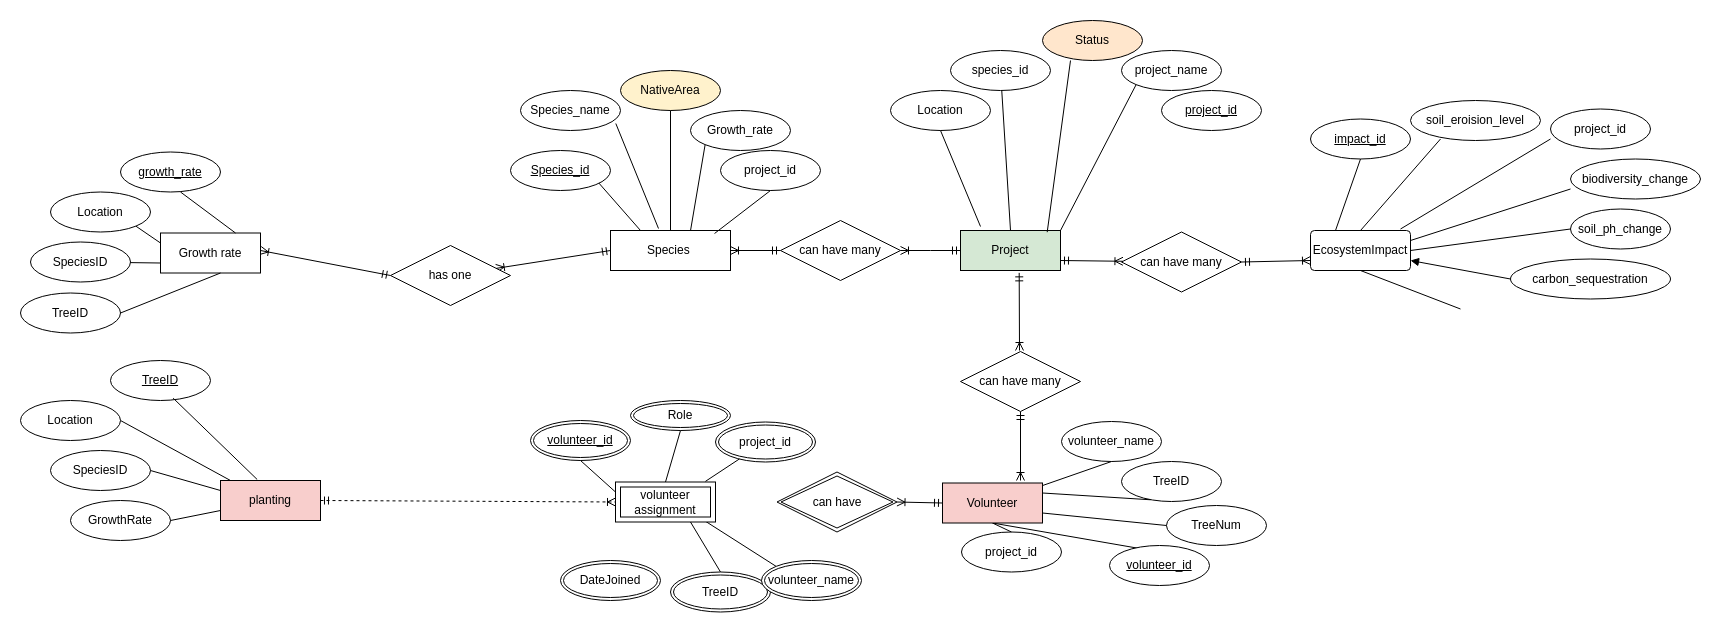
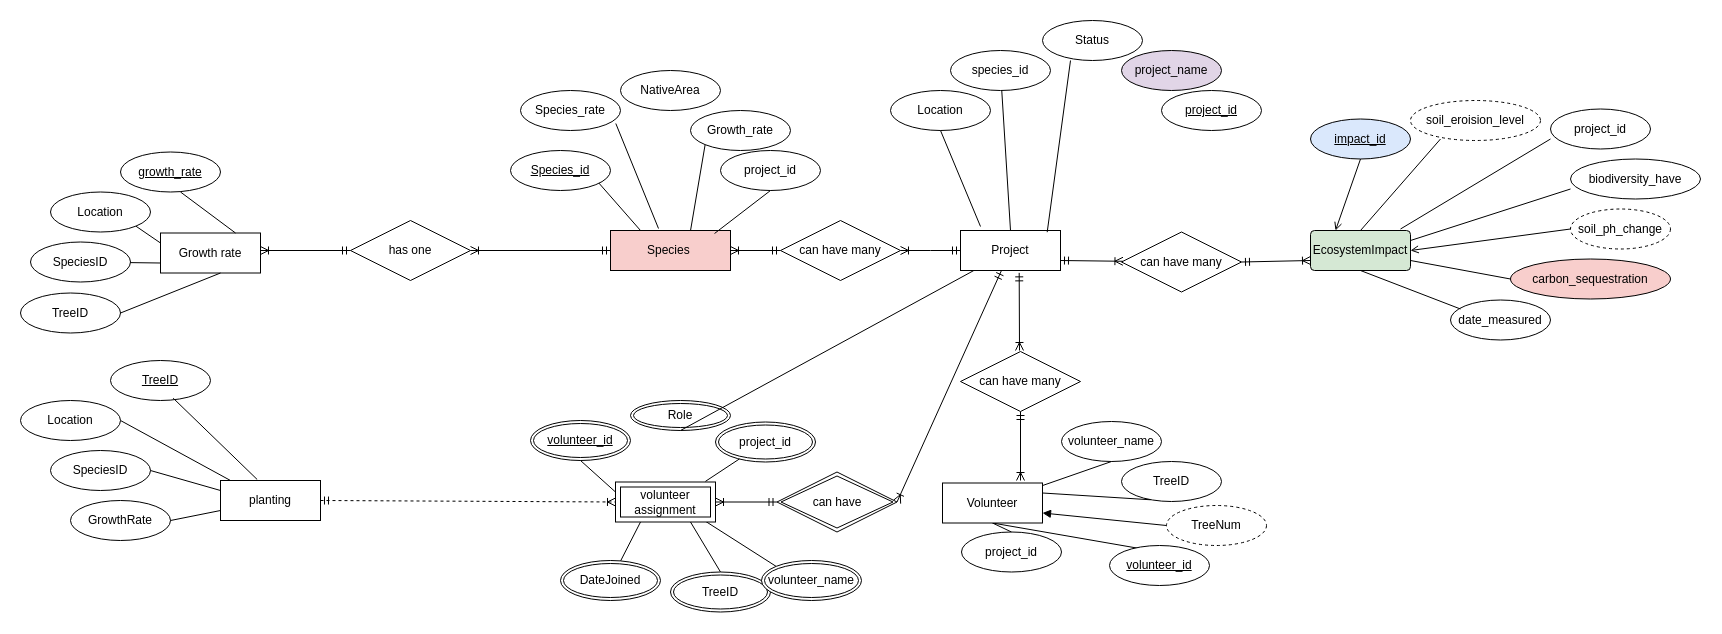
- <mxCell id="35" value="Status" style="ellipse;whiteSpace=wrap;html=1;align=center;container=0;fillColor=#ffe6cc;" vertex="1" parent="1"><mxGeometry x="1042" y="20" width="100" height="40" as="geometry" /></mxCell>
+ <mxCell id="35" value="Status" style="ellipse;whiteSpace=wrap;html=1;align=center;container=0;" vertex="1" parent="1"><mxGeometry x="1042" y="20" width="100" height="40" as="geometry" /></mxCell>
- <mxCell id="33" value="project_name" style="ellipse;whiteSpace=wrap;html=1;align=center;container=0;" vertex="1" parent="1"><mxGeometry x="1121" y="50" width="100" height="40" as="geometry" /></mxCell>
+ <mxCell id="33" value="project_name" style="ellipse;whiteSpace=wrap;html=1;align=center;container=0;fillColor=#e1d5e7;" vertex="1" parent="1"><mxGeometry x="1121" y="50" width="100" height="40" as="geometry" /></mxCell>
- <mxCell id="23" value="NativeArea" style="ellipse;whiteSpace=wrap;html=1;align=center;container=0;fillColor=#fff2cc;" vertex="1" parent="1"><mxGeometry x="620" y="70" width="100" height="40" as="geometry" /></mxCell>
+ <mxCell id="23" value="NativeArea" style="ellipse;whiteSpace=wrap;html=1;align=center;container=0;" vertex="1" parent="1"><mxGeometry x="620" y="70" width="100" height="40" as="geometry" /></mxCell>
- <mxCell id="22" value="Species_name" style="ellipse;whiteSpace=wrap;html=1;align=center;container=0;" vertex="1" parent="1"><mxGeometry x="520" y="90" width="100" height="40" as="geometry" /></mxCell>
+ <mxCell id="22" value="Species_rate" style="ellipse;whiteSpace=wrap;html=1;align=center;container=0;" vertex="1" parent="1"><mxGeometry x="520" y="90" width="100" height="40" as="geometry" /></mxCell>
- <mxCell id="88" value="soil_eroision_level" style="ellipse;whiteSpace=wrap;html=1;align=center;container=0;" vertex="1" parent="78"><mxGeometry x="100" width="130" height="40" as="geometry" /></mxCell>
+ <mxCell id="88" value="soil_eroision_level" style="ellipse;whiteSpace=wrap;html=1;align=center;container=0;dashed=1;" vertex="1" parent="78"><mxGeometry x="100" width="130" height="40" as="geometry" /></mxCell>
- <mxCell id="86" value="impact_id" style="ellipse;whiteSpace=wrap;html=1;align=center;fontStyle=4;container=0;" vertex="1" parent="78"><mxGeometry y="18.5" width="100" height="40" as="geometry" /></mxCell>
+ <mxCell id="86" value="impact_id" style="ellipse;whiteSpace=wrap;html=1;align=center;fontStyle=4;container=0;fillColor=#dae8fc;" vertex="1" parent="78"><mxGeometry y="18.5" width="100" height="40" as="geometry" /></mxCell>
- <mxCell id="37" value="" style="endArrow=none;html=1;rounded=0;exitX=0;exitY=1;exitDx=0;exitDy=0;entryX=1;entryY=0.25;entryDx=0;entryDy=0;" edge="1" parent="1" source="33" target="31"><mxGeometry relative="1" as="geometry"><mxPoint x="1180" y="160" as="sourcePoint" /><mxPoint x="1150" y="310" as="targetPoint" /><Array as="points"><mxPoint x="1060" y="230" /></Array></mxGeometry></mxCell>
- <mxCell id="26" value="" style="endArrow=none;html=1;rounded=0;entryX=0.5;entryY=1;entryDx=0;entryDy=0;exitX=0.5;exitY=0;exitDx=0;exitDy=0;" edge="1" parent="1" source="20" target="23"><mxGeometry relative="1" as="geometry"><mxPoint x="580" y="190" as="sourcePoint" /><mxPoint x="740" y="190" as="targetPoint" /></mxGeometry></mxCell>
- <mxCell id="90" value="biodiversity_change" style="ellipse;whiteSpace=wrap;html=1;align=center;container=0;" vertex="1" parent="78"><mxGeometry x="260" y="58.5" width="130" height="40" as="geometry" /></mxCell>
+ <mxCell id="90" value="biodiversity_have" style="ellipse;whiteSpace=wrap;html=1;align=center;container=0;" vertex="1" parent="78"><mxGeometry x="260" y="58.5" width="130" height="40" as="geometry" /></mxCell>
- <mxCell id="85" value="" style="endArrow=none;html=1;rounded=0;exitX=0.5;exitY=1;exitDx=0;exitDy=0;entryX=0.25;entryY=0;entryDx=0;entryDy=0;" edge="1" parent="78" source="86" target="80"><mxGeometry relative="1" as="geometry"><mxPoint x="226" y="68.5" as="sourcePoint" /><mxPoint x="110" y="184.5" as="targetPoint" /></mxGeometry></mxCell>
+ <mxCell id="85" value="" style="endArrow=open;html=1;rounded=0;exitX=0.5;exitY=1;exitDx=0;exitDy=0;entryX=0.25;entryY=0;entryDx=0;entryDy=0;" edge="1" parent="78" source="86" target="80"><mxGeometry relative="1" as="geometry"><mxPoint x="226" y="68.5" as="sourcePoint" /><mxPoint x="110" y="184.5" as="targetPoint" /></mxGeometry></mxCell>
- <mxCell id="89" value="soil_ph_change" style="ellipse;whiteSpace=wrap;html=1;align=center;container=0;" vertex="1" parent="78"><mxGeometry x="260" y="108.5" width="100" height="40" as="geometry" /></mxCell>
+ <mxCell id="89" value="soil_ph_change" style="ellipse;whiteSpace=wrap;html=1;align=center;container=0;dashed=1;" vertex="1" parent="78"><mxGeometry x="260" y="108.5" width="100" height="40" as="geometry" /></mxCell>
- <mxCell id="82" value="" style="endArrow=none;html=1;rounded=0;entryX=1;entryY=0.5;entryDx=0;entryDy=0;exitX=0;exitY=0.5;exitDx=0;exitDy=0;" edge="1" parent="78" source="89" target="80"><mxGeometry relative="1" as="geometry"><mxPoint x="240" y="143.5" as="sourcePoint" /><mxPoint x="290" y="259.5" as="targetPoint" /></mxGeometry></mxCell>
+ <mxCell id="82" value="" style="endArrow=open;html=1;rounded=0;entryX=1;entryY=0.5;entryDx=0;entryDy=0;exitX=0;exitY=0.5;exitDx=0;exitDy=0;" edge="1" parent="78" source="89" target="80"><mxGeometry relative="1" as="geometry"><mxPoint x="240" y="143.5" as="sourcePoint" /><mxPoint x="290" y="259.5" as="targetPoint" /></mxGeometry></mxCell>
- <mxCell id="20" value="Species&amp;nbsp;" style="whiteSpace=wrap;html=1;container=0;" vertex="1" parent="1"><mxGeometry x="610" y="230" width="120" height="40" as="geometry" /></mxCell>
+ <mxCell id="20" value="Species&amp;nbsp;" style="whiteSpace=wrap;html=1;container=0;fillColor=#f8cecc;" vertex="1" parent="1"><mxGeometry x="610" y="230" width="120" height="40" as="geometry" /></mxCell>
- <mxCell id="31" value="Project" style="whiteSpace=wrap;html=1;align=center;container=0;fillColor=#d5e8d4;" vertex="1" parent="1"><mxGeometry x="960" y="230" width="100" height="40" as="geometry" /></mxCell>
+ <mxCell id="31" value="Project" style="whiteSpace=wrap;html=1;align=center;container=0;" vertex="1" parent="1"><mxGeometry x="960" y="230" width="100" height="40" as="geometry" /></mxCell>
- <mxCell id="80" value="EcosystemImpact" style="rounded=1;arcSize=10;whiteSpace=wrap;html=1;align=center;" vertex="1" parent="78"><mxGeometry y="130" width="100" height="40" as="geometry" /></mxCell>
+ <mxCell id="80" value="EcosystemImpact" style="rounded=1;arcSize=10;whiteSpace=wrap;html=1;align=center;fillColor=#d5e8d4;" vertex="1" parent="78"><mxGeometry y="130" width="100" height="40" as="geometry" /></mxCell>
- <mxCell id="81" value="" style="endArrow=block;html=1;rounded=0;entryX=1;entryY=0.75;entryDx=0;entryDy=0;exitX=0;exitY=0.5;exitDx=0;exitDy=0;" edge="1" parent="78" source="87" target="80"><mxGeometry relative="1" as="geometry"><mxPoint x="200" y="168.5" as="sourcePoint" /><mxPoint x="134" y="270" as="targetPoint" /></mxGeometry></mxCell>
+ <mxCell id="81" value="" style="endArrow=none;html=1;rounded=0;entryX=1;entryY=0.75;entryDx=0;entryDy=0;exitX=0;exitY=0.5;exitDx=0;exitDy=0;" edge="1" parent="78" source="87" target="80"><mxGeometry relative="1" as="geometry"><mxPoint x="200" y="168.5" as="sourcePoint" /><mxPoint x="134" y="270" as="targetPoint" /></mxGeometry></mxCell>
- <mxCell id="19" value="has one" style="shape=rhombus;perimeter=rhombusPerimeter;whiteSpace=wrap;html=1;align=center;container=0;" vertex="1" parent="1"><mxGeometry x="390" y="245" width="120" height="60" as="geometry" /></mxCell>
+ <mxCell id="19" value="has one" style="shape=rhombus;perimeter=rhombusPerimeter;whiteSpace=wrap;html=1;align=center;container=0;" vertex="1" parent="1"><mxGeometry x="350" y="220" width="120" height="60" as="geometry" /></mxCell>
- <mxCell id="87" value="carbon_sequestration" style="ellipse;whiteSpace=wrap;html=1;align=center;container=0;" vertex="1" parent="78"><mxGeometry x="200" y="158.5" width="160" height="40" as="geometry" /></mxCell>
+ <mxCell id="87" value="carbon_sequestration" style="ellipse;whiteSpace=wrap;html=1;align=center;container=0;fillColor=#f8cecc;" vertex="1" parent="78"><mxGeometry x="200" y="158.5" width="160" height="40" as="geometry" /></mxCell>
+ <mxCell id="92" value="date_measured" style="ellipse;whiteSpace=wrap;html=1;align=center;container=0;" vertex="1" parent="78"><mxGeometry x="140" y="199.5" width="100" height="40" as="geometry" /></mxCell>
- <mxCell id="55" value="" style="endArrow=none;html=1;rounded=0;exitX=0.5;exitY=1;exitDx=0;exitDy=0;entryX=0.5;entryY=0;entryDx=0;entryDy=0;" edge="1" parent="1" source="54" target="53"><mxGeometry relative="1" as="geometry"><mxPoint x="561" y="426.5" as="sourcePoint" /><mxPoint x="631" y="476.5" as="targetPoint" /></mxGeometry></mxCell>
+ <mxCell id="55" value="" style="endArrow=none;html=1;rounded=0;exitX=0.5;exitY=1;exitDx=0;exitDy=0;" edge="1" parent="1" source="54" target="31"><mxGeometry relative="1" as="geometry"><mxPoint x="561" y="426.5" as="sourcePoint" /><mxPoint x="631" y="476.5" as="targetPoint" /></mxGeometry></mxCell>
- <mxCell id="60" value="planting" style="whiteSpace=wrap;html=1;align=center;container=0;fillColor=#f8cecc;" vertex="1" parent="1"><mxGeometry x="220" y="480" width="100" height="40" as="geometry" /></mxCell>
+ <mxCell id="60" value="planting" style="whiteSpace=wrap;html=1;align=center;container=0;" vertex="1" parent="1"><mxGeometry x="220" y="480" width="100" height="40" as="geometry" /></mxCell>
+ <mxCell id="42" value="" style="fontSize=12;html=1;endArrow=ERmandOne;startArrow=ERoneToMany;rounded=0;exitX=1;exitY=0.5;exitDx=0;exitDy=0;entryX=0;entryY=0.5;entryDx=0;entryDy=0;endFill=0;startFill=0;" edge="1" parent="1" source="53" target="43"><mxGeometry width="100" height="100" relative="1" as="geometry"><mxPoint x="854.5" y="802.5" as="sourcePoint" /><mxPoint x="1081.5" y="803.5" as="targetPoint" /></mxGeometry></mxCell>
- <mxCell id="41" value="" style="fontSize=12;html=1;endArrow=ERmandOne;startArrow=ERoneToMany;rounded=0;exitX=1;exitY=0.5;exitDx=0;exitDy=0;entryX=0;entryY=0.5;entryDx=0;entryDy=0;endFill=0;startFill=0;" edge="1" parent="1" source="43" target="59"><mxGeometry width="100" height="100" relative="1" as="geometry"><mxPoint x="886" y="502.5" as="sourcePoint" /><mxPoint x="961" y="501.5" as="targetPoint" /></mxGeometry></mxCell>
+ <mxCell id="41" value="" style="fontSize=12;html=1;endArrow=ERmandOne;startArrow=ERoneToMany;rounded=0;exitX=1;exitY=0.5;exitDx=0;exitDy=0;endFill=0;startFill=0;" edge="1" parent="1" source="43" target="31"><mxGeometry width="100" height="100" relative="1" as="geometry"><mxPoint x="886" y="502.5" as="sourcePoint" /><mxPoint x="961" y="501.5" as="targetPoint" /></mxGeometry></mxCell>
- <mxCell id="59" value="Volunteer" style="whiteSpace=wrap;html=1;align=center;container=0;fillColor=#f8cecc;" vertex="1" parent="1"><mxGeometry x="942" y="482.5" width="100" height="40" as="geometry" /></mxCell>
+ <mxCell id="59" value="Volunteer" style="whiteSpace=wrap;html=1;align=center;container=0;" vertex="1" parent="1"><mxGeometry x="942" y="482.5" width="100" height="40" as="geometry" /></mxCell>
- <mxCell id="10" value="" style="endArrow=none;html=1;rounded=0;exitX=0;exitY=0.5;exitDx=0;exitDy=0;entryX=1;entryY=0.75;entryDx=0;entryDy=0;" edge="1" parent="1" source="9" target="59"><mxGeometry relative="1" as="geometry"><mxPoint x="1100" y="420" as="sourcePoint" /><mxPoint x="1088" y="535" as="targetPoint" /></mxGeometry></mxCell>
+ <mxCell id="10" value="" style="endArrow=block;html=1;rounded=0;exitX=0;exitY=0.5;exitDx=0;exitDy=0;entryX=1;entryY=0.75;entryDx=0;entryDy=0;" edge="1" parent="1" source="9" target="59"><mxGeometry relative="1" as="geometry"><mxPoint x="1100" y="420" as="sourcePoint" /><mxPoint x="1088" y="535" as="targetPoint" /></mxGeometry></mxCell>
- <mxCell id="9" value="TreeNum" style="ellipse;whiteSpace=wrap;html=1;align=center;container=0;" vertex="1" parent="1"><mxGeometry x="1166" y="505" width="100" height="40" as="geometry" /></mxCell>
+ <mxCell id="9" value="TreeNum" style="ellipse;whiteSpace=wrap;html=1;align=center;container=0;dashed=1;" vertex="1" parent="1"><mxGeometry x="1166" y="505" width="100" height="40" as="geometry" /></mxCell>
+ <mxCell id="50" value="" style="endArrow=none;html=1;rounded=0;exitX=0.25;exitY=1;exitDx=0;exitDy=0;" edge="1" parent="1" source="53" target="49"><mxGeometry relative="1" as="geometry"><mxPoint x="650" y="470" as="sourcePoint" /><mxPoint x="720" y="520" as="targetPoint" /></mxGeometry></mxCell>
